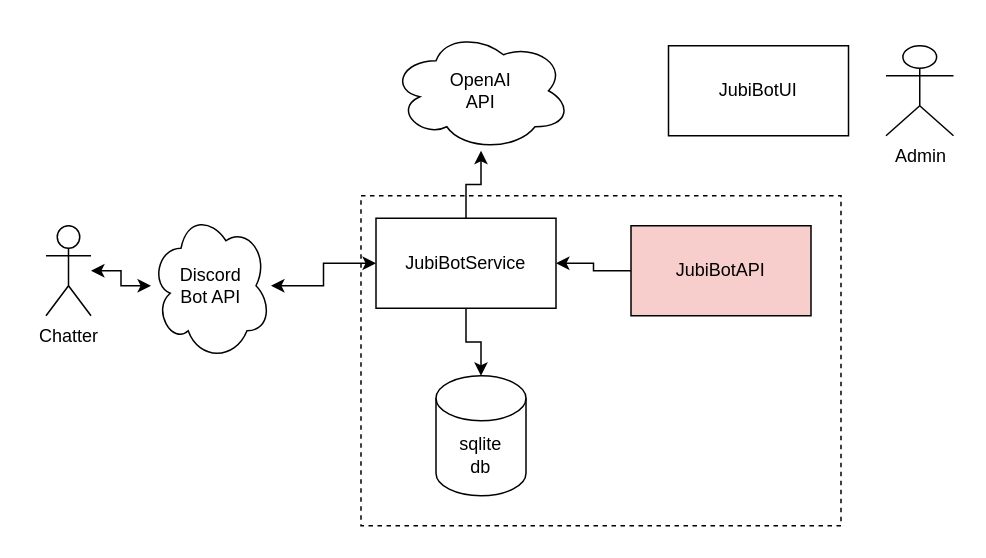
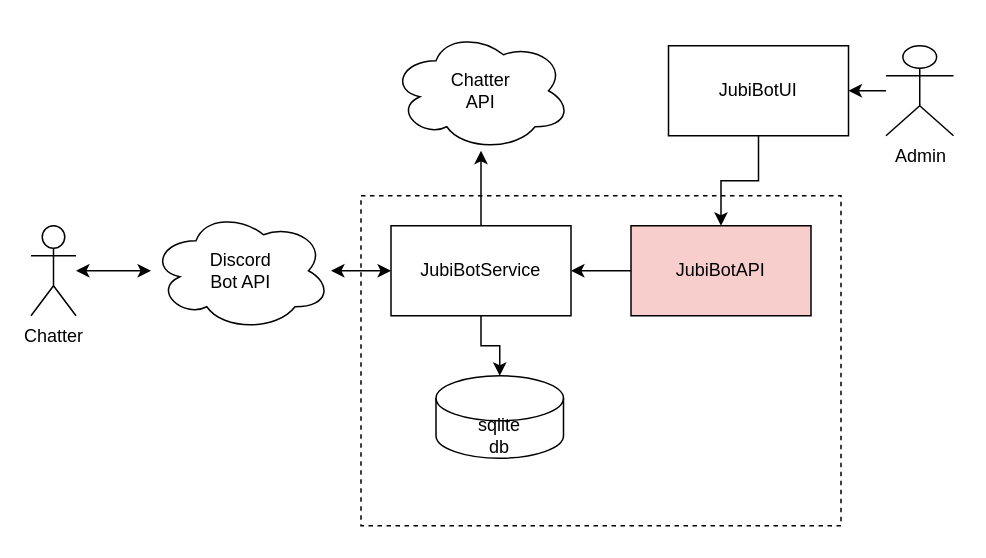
- <mxCell id="17" value="OpenAI&lt;div&gt;API&lt;/div&gt;" style="ellipse;shape=cloud;whiteSpace=wrap;html=1;" vertex="1" parent="1"><mxGeometry x="260" y="20" width="120" height="80" as="geometry" /></mxCell>
+ <mxCell id="17" value="Chatter&lt;div&gt;API&lt;/div&gt;" style="ellipse;shape=cloud;whiteSpace=wrap;html=1;" vertex="1" parent="1"><mxGeometry x="260" y="20" width="120" height="80" as="geometry" /></mxCell>
+ <mxCell id="15" style="edgeStyle=orthogonalEdgeStyle;rounded=0;orthogonalLoop=1;jettySize=auto;html=1;" edge="1" parent="1" source="16" target="13"><mxGeometry relative="1" as="geometry" /></mxCell>
+ <mxCell id="12" style="edgeStyle=orthogonalEdgeStyle;rounded=0;orthogonalLoop=1;jettySize=auto;html=1;" edge="1" parent="1" source="13" target="11"><mxGeometry relative="1" as="geometry" /></mxCell>
- <mxCell id="9" value="JubiBotService" style="rounded=0;whiteSpace=wrap;html=1;" vertex="1" parent="1"><mxGeometry x="250" y="145" width="120" height="60" as="geometry" /></mxCell>
+ <mxCell id="9" value="JubiBotService" style="rounded=0;whiteSpace=wrap;html=1;" vertex="1" parent="1"><mxGeometry x="260" y="150" width="120" height="60" as="geometry" /></mxCell>
- <mxCell id="4" value="Chatter" style="shape=umlActor;verticalLabelPosition=bottom;verticalAlign=top;html=1;outlineConnect=0;" vertex="1" parent="1"><mxGeometry x="30" y="150" width="30" height="60" as="geometry" /></mxCell>
+ <mxCell id="4" value="Chatter" style="shape=umlActor;verticalLabelPosition=bottom;verticalAlign=top;html=1;outlineConnect=0;" vertex="1" parent="1"><mxGeometry x="20" y="150" width="30" height="60" as="geometry" /></mxCell>
- <mxCell id="6" value="Discord&lt;div&gt;Bot API&lt;/div&gt;" style="ellipse;shape=cloud;whiteSpace=wrap;html=1;" vertex="1" parent="1"><mxGeometry x="100" y="140" width="80" height="100" as="geometry" /></mxCell>
+ <mxCell id="6" value="Discord&lt;div&gt;Bot API&lt;/div&gt;" style="ellipse;shape=cloud;whiteSpace=wrap;html=1;" vertex="1" parent="1"><mxGeometry x="100" y="140" width="120" height="80" as="geometry" /></mxCell>
- <mxCell id="14" value="sqlite&lt;div&gt;db&lt;/div&gt;" style="shape=cylinder3;whiteSpace=wrap;html=1;boundedLbl=1;backgroundOutline=1;size=15;" vertex="1" parent="1"><mxGeometry x="290" y="250" width="60" height="80" as="geometry" /></mxCell>
+ <mxCell id="14" value="sqlite&lt;div&gt;db&lt;/div&gt;" style="shape=cylinder3;whiteSpace=wrap;html=1;boundedLbl=1;backgroundOutline=1;size=15;" vertex="1" parent="1"><mxGeometry x="290" y="250" width="85" height="55" as="geometry" /></mxCell>
